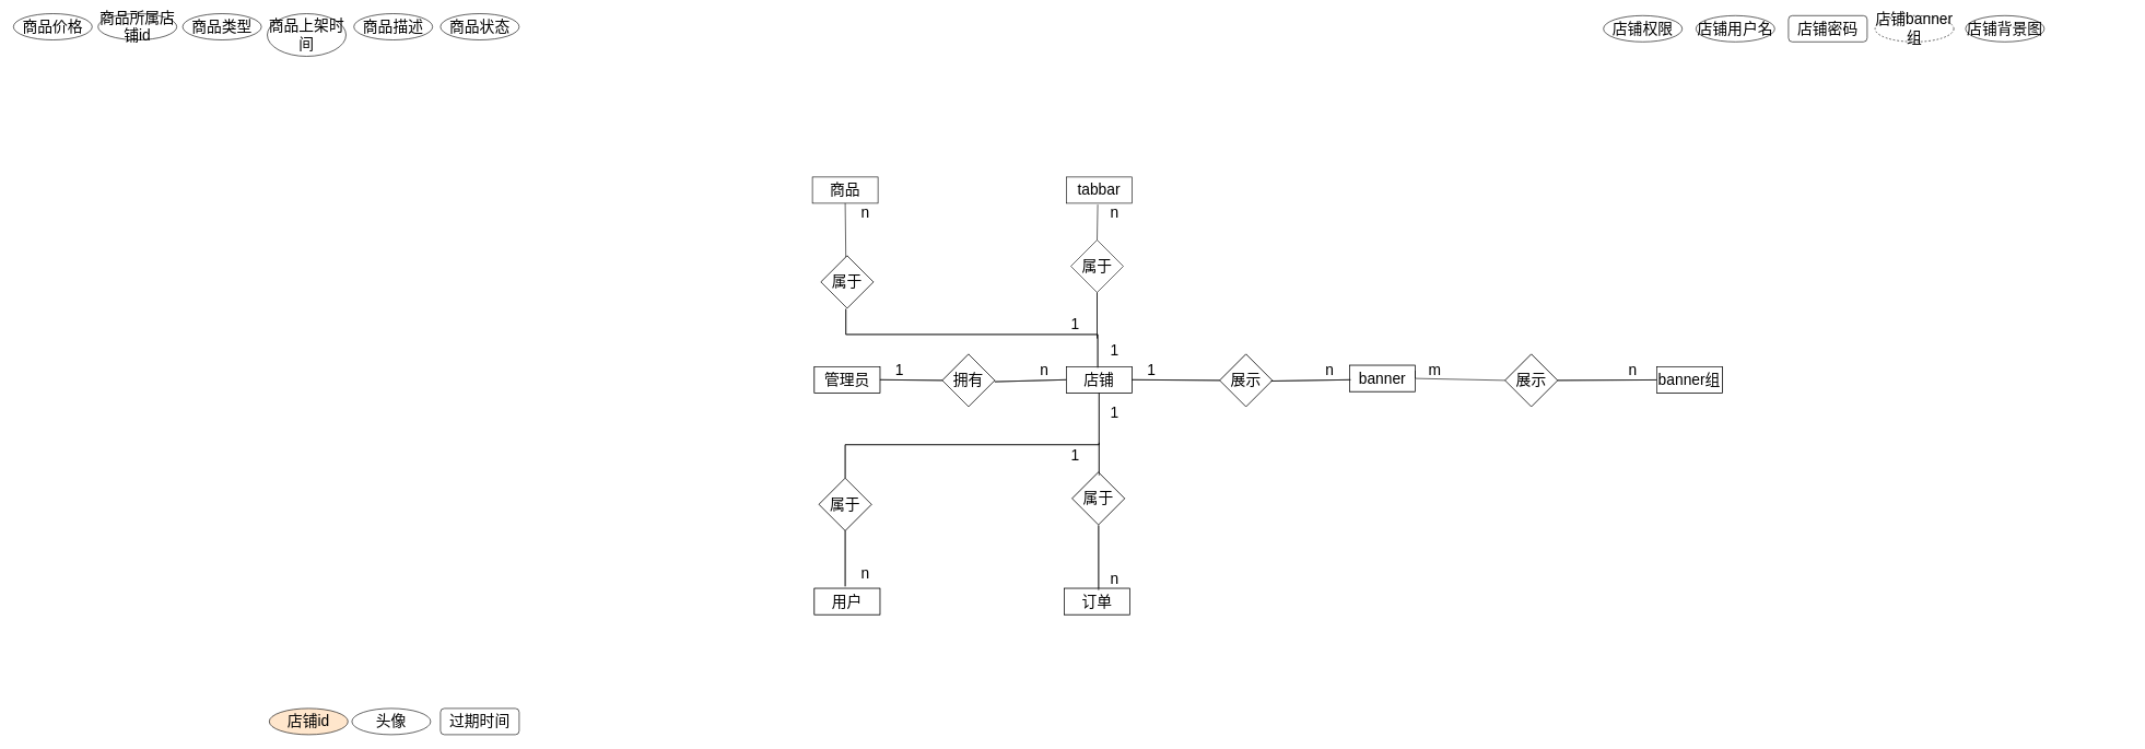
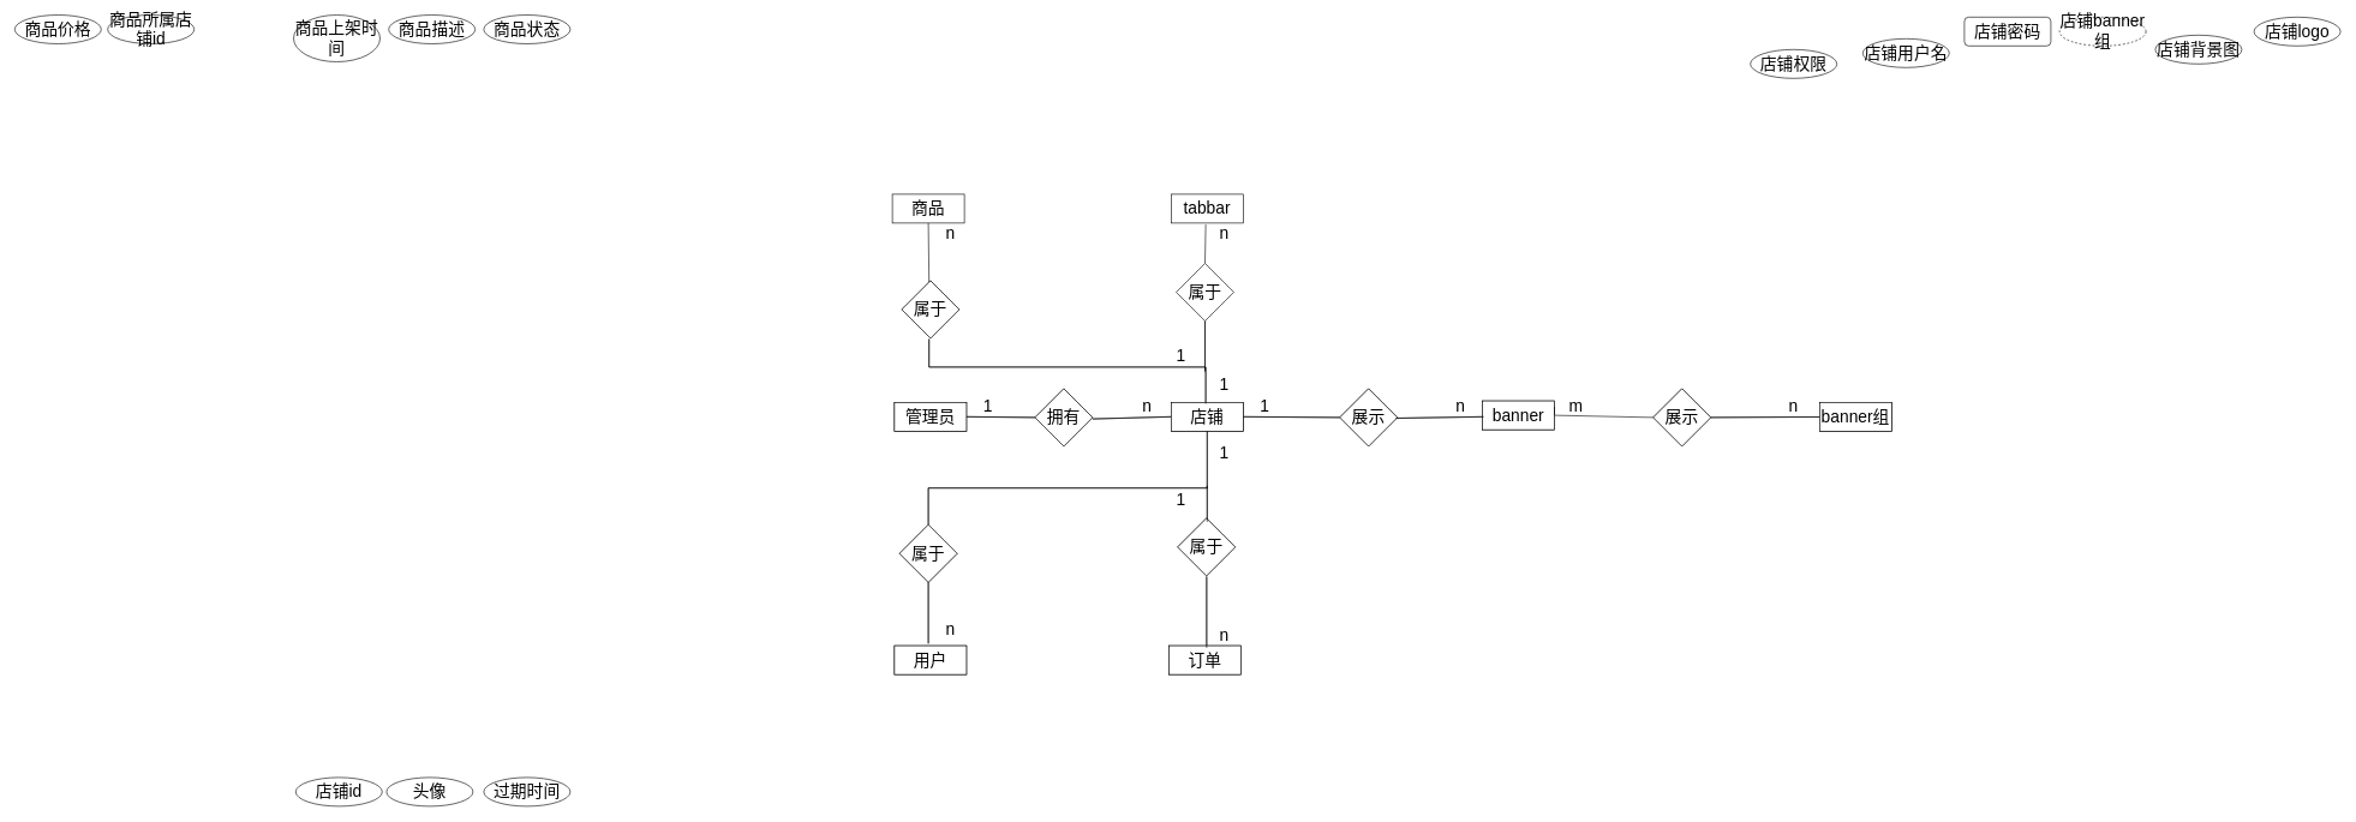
- <mxCell id="55" value="商品类型" style="ellipse;whiteSpace=wrap;html=1;fontSize=23;" parent="1" vertex="1"><mxGeometry x="278" y="20" width="120" height="40" as="geometry" /></mxCell>
- <mxCell id="58" value="店铺权限" style="ellipse;whiteSpace=wrap;html=1;fontSize=23;" parent="1" vertex="1"><mxGeometry x="2444" y="23" width="120" height="40" as="geometry" /></mxCell>
+ <mxCell id="58" value="店铺权限" style="ellipse;whiteSpace=wrap;html=1;fontSize=23;" parent="1" vertex="1"><mxGeometry x="2429" y="68" width="120" height="40" as="geometry" /></mxCell>
- <mxCell id="59" value="店铺用户名" style="ellipse;whiteSpace=wrap;html=1;fontSize=23;" parent="1" vertex="1"><mxGeometry x="2585" y="23" width="120" height="40" as="geometry" /></mxCell>
+ <mxCell id="59" value="店铺用户名" style="ellipse;whiteSpace=wrap;html=1;fontSize=23;" parent="1" vertex="1"><mxGeometry x="2585" y="53" width="120" height="40" as="geometry" /></mxCell>
- <mxCell id="62" value="店铺背景图" style="ellipse;whiteSpace=wrap;html=1;fontSize=23;" parent="1" vertex="1"><mxGeometry x="2996" y="23" width="120" height="40" as="geometry" /></mxCell>
+ <mxCell id="62" value="店铺背景图" style="ellipse;whiteSpace=wrap;html=1;fontSize=23;" parent="1" vertex="1"><mxGeometry x="2991" y="48" width="120" height="40" as="geometry" /></mxCell>
+ <mxCell id="63" value="店铺logo" style="ellipse;whiteSpace=wrap;html=1;fontSize=23;" parent="1" vertex="1"><mxGeometry x="3128" y="23" width="120" height="40" as="geometry" /></mxCell>
- <mxCell id="66" value="店铺id" style="ellipse;whiteSpace=wrap;html=1;fontSize=23;fillColor=#ffe6cc;" parent="1" vertex="1"><mxGeometry x="410" y="1079" width="120" height="40" as="geometry" /></mxCell>
+ <mxCell id="66" value="店铺id" style="ellipse;whiteSpace=wrap;html=1;fontSize=23;" parent="1" vertex="1"><mxGeometry x="410" y="1079" width="120" height="40" as="geometry" /></mxCell>
- <mxCell id="64" value="过期时间" style="whiteSpace=wrap;html=1;fontSize=23;rounded=1;" parent="1" vertex="1"><mxGeometry x="671" y="1079" width="120" height="40" as="geometry" /></mxCell>
+ <mxCell id="64" value="过期时间" style="ellipse;whiteSpace=wrap;html=1;fontSize=23;" parent="1" vertex="1"><mxGeometry x="671" y="1079" width="120" height="40" as="geometry" /></mxCell>
